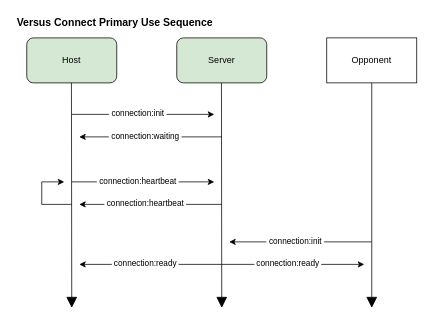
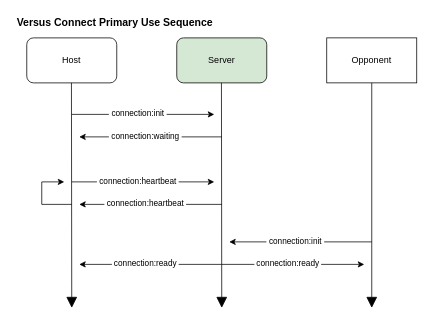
- <mxCell id="2" value="Host" style="rounded=1;whiteSpace=wrap;html=1;fillColor=#d5e8d4;" vertex="1" parent="1"><mxGeometry x="35" y="50" width="120" height="60" as="geometry" /></mxCell>
+ <mxCell id="2" value="Host" style="rounded=1;whiteSpace=wrap;html=1;fillColor=#FFFFFF;" vertex="1" parent="1"><mxGeometry x="35" y="50" width="120" height="60" as="geometry" /></mxCell>
